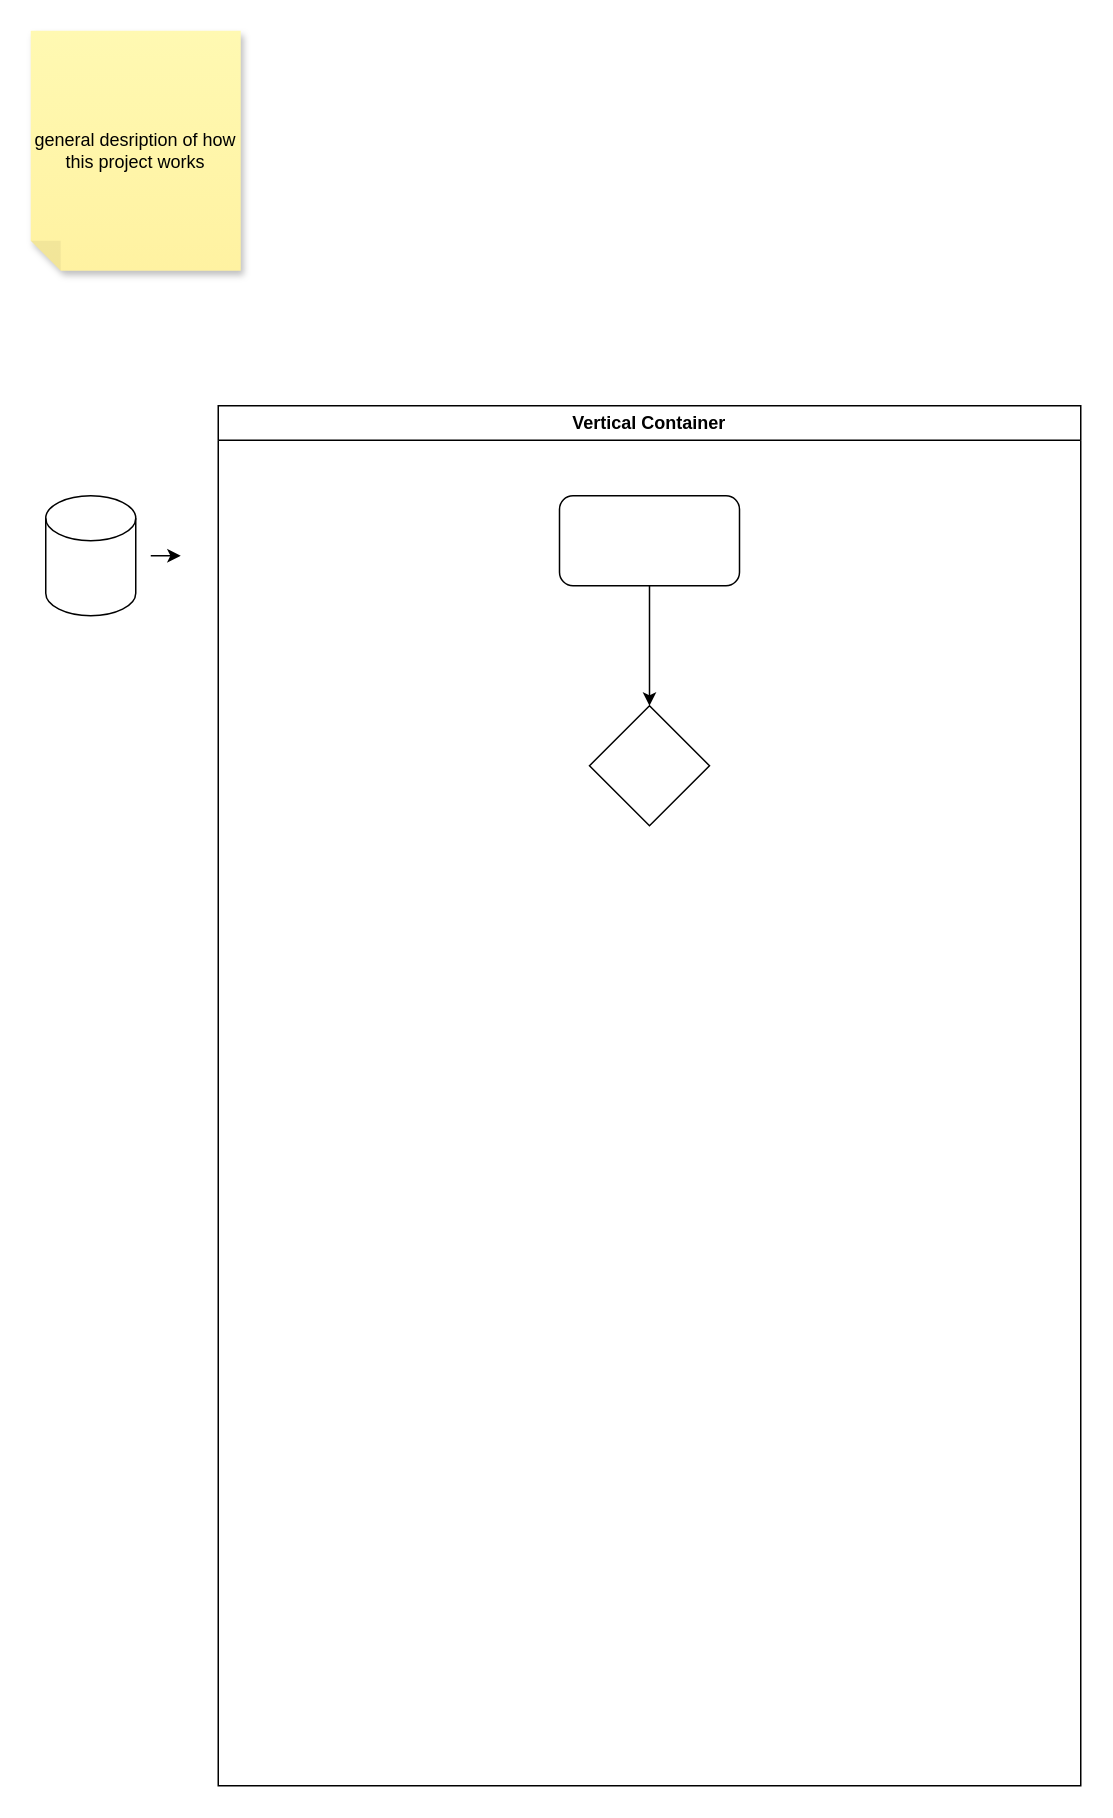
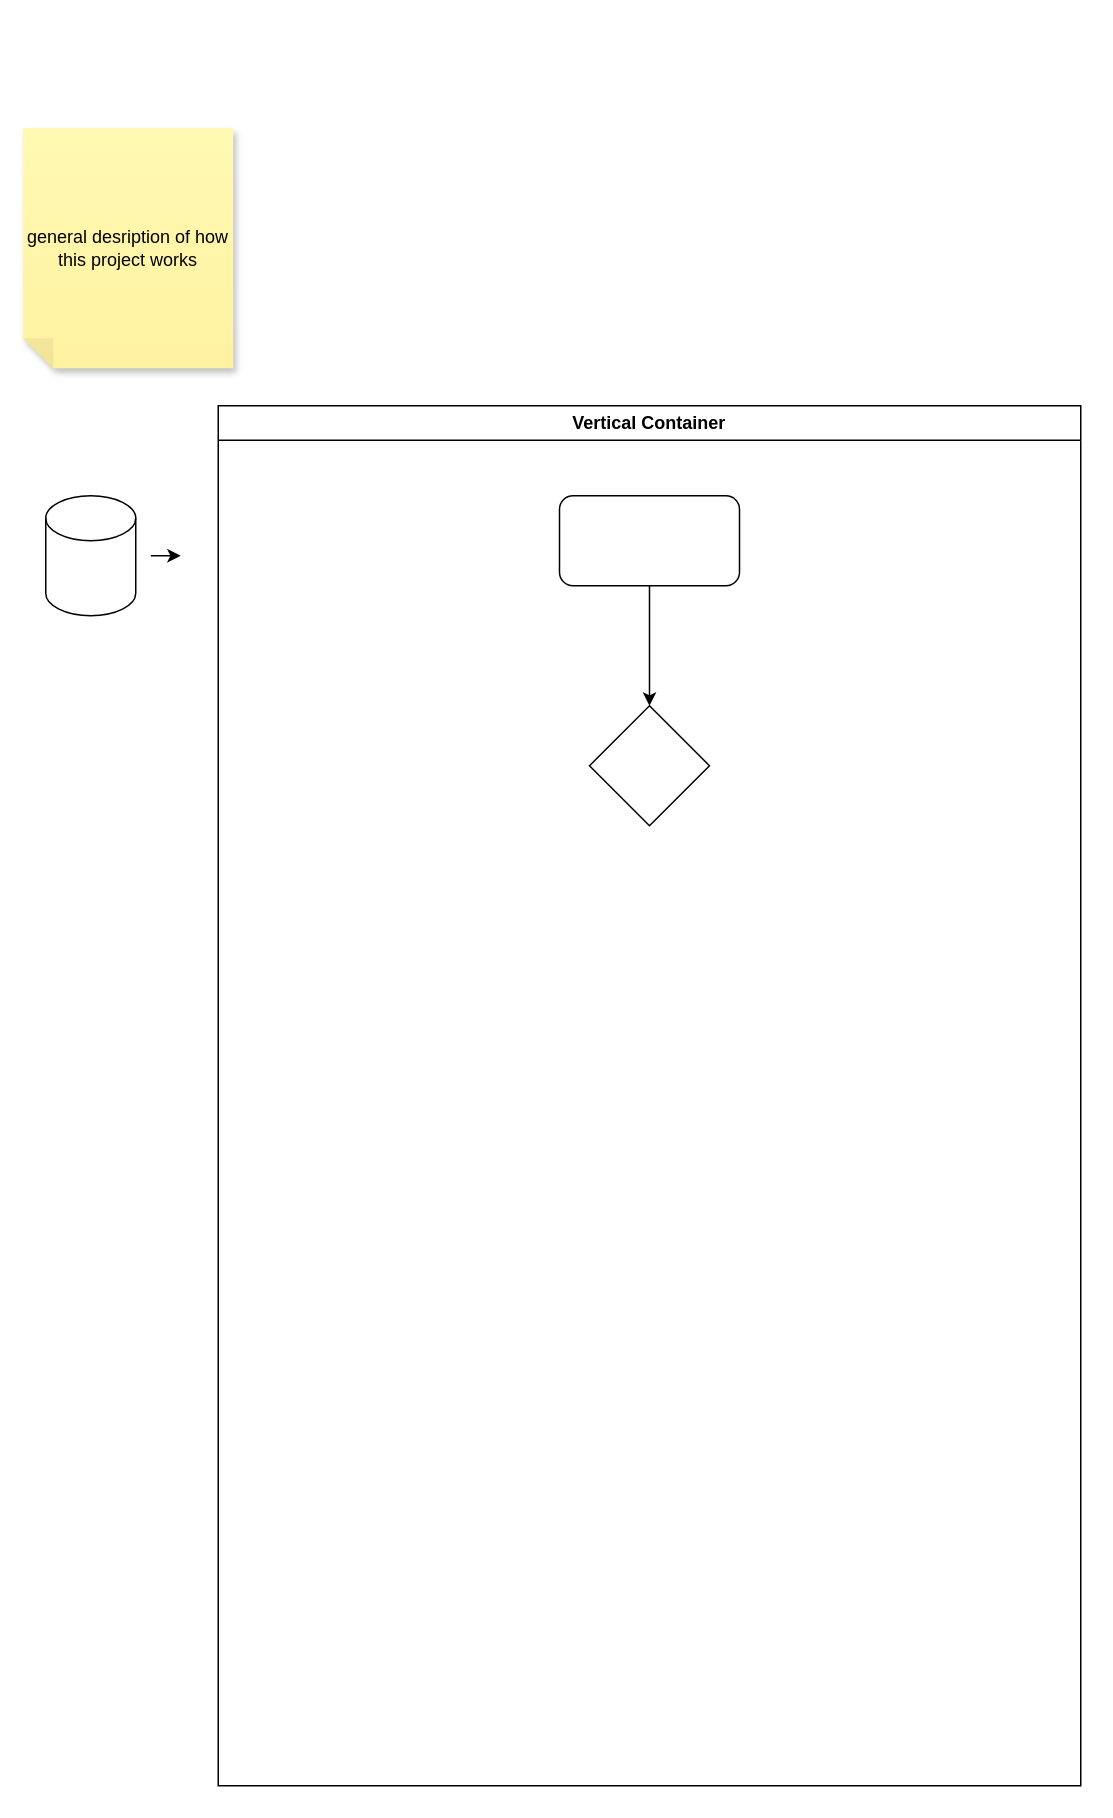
- <mxCell id="8" value="general desription of how this project works" style="shape=note;whiteSpace=wrap;html=1;backgroundOutline=1;fontColor=#000000;darkOpacity=0.05;fillColor=#FFF9B2;strokeColor=none;fillStyle=solid;direction=west;gradientDirection=north;gradientColor=#FFF2A1;shadow=1;size=20;pointerEvents=1;" vertex="1" parent="1"><mxGeometry x="20" y="20" width="140" height="160" as="geometry" /></mxCell>
+ <mxCell id="8" value="general desription of how this project works" style="shape=note;whiteSpace=wrap;html=1;backgroundOutline=1;fontColor=#000000;darkOpacity=0.05;fillColor=#FFF9B2;strokeColor=none;fillStyle=solid;direction=west;gradientDirection=north;gradientColor=#FFF2A1;shadow=1;size=20;pointerEvents=1;" vertex="1" parent="1"><mxGeometry x="15" y="85" width="140" height="160" as="geometry" /></mxCell>
